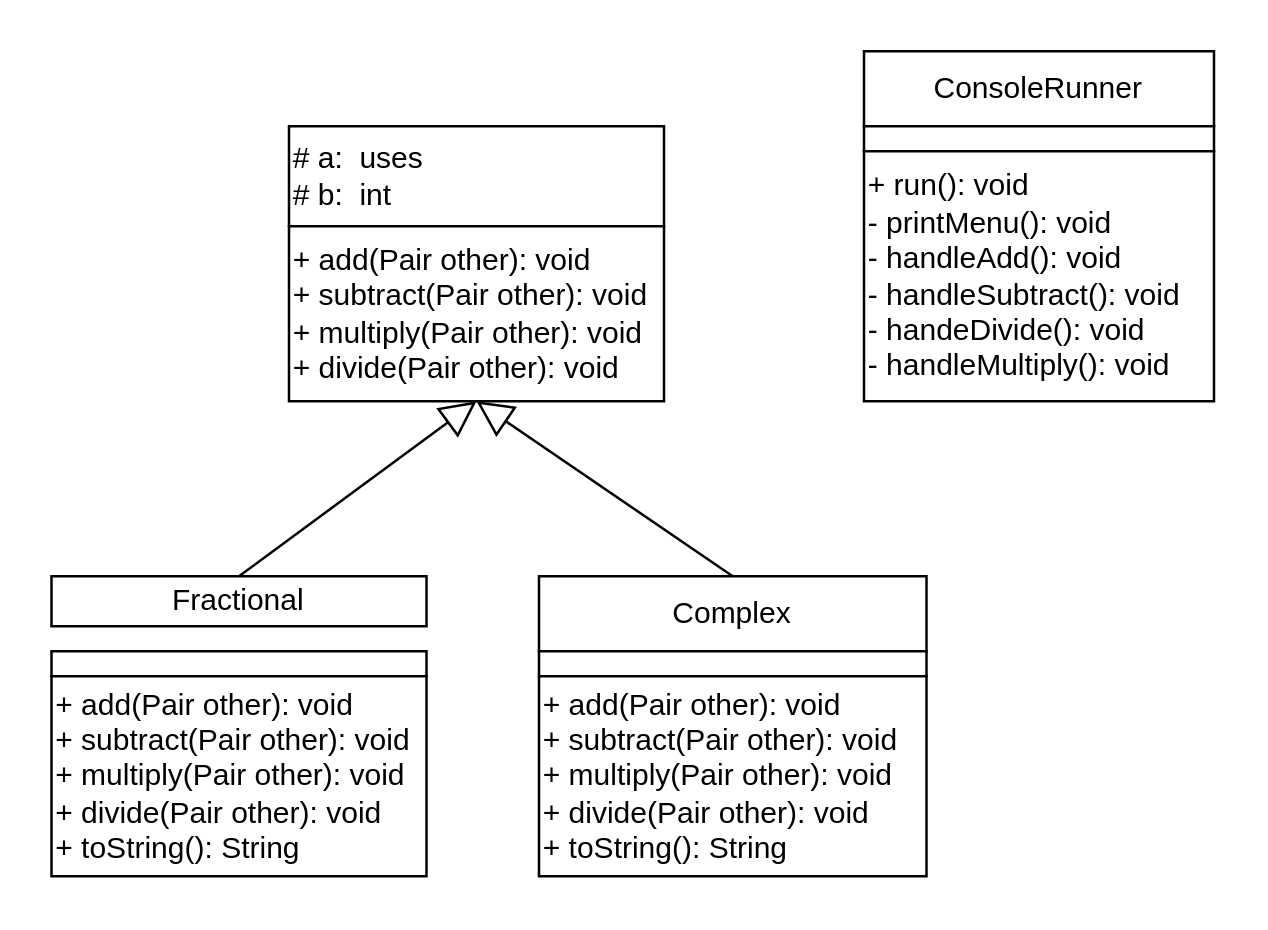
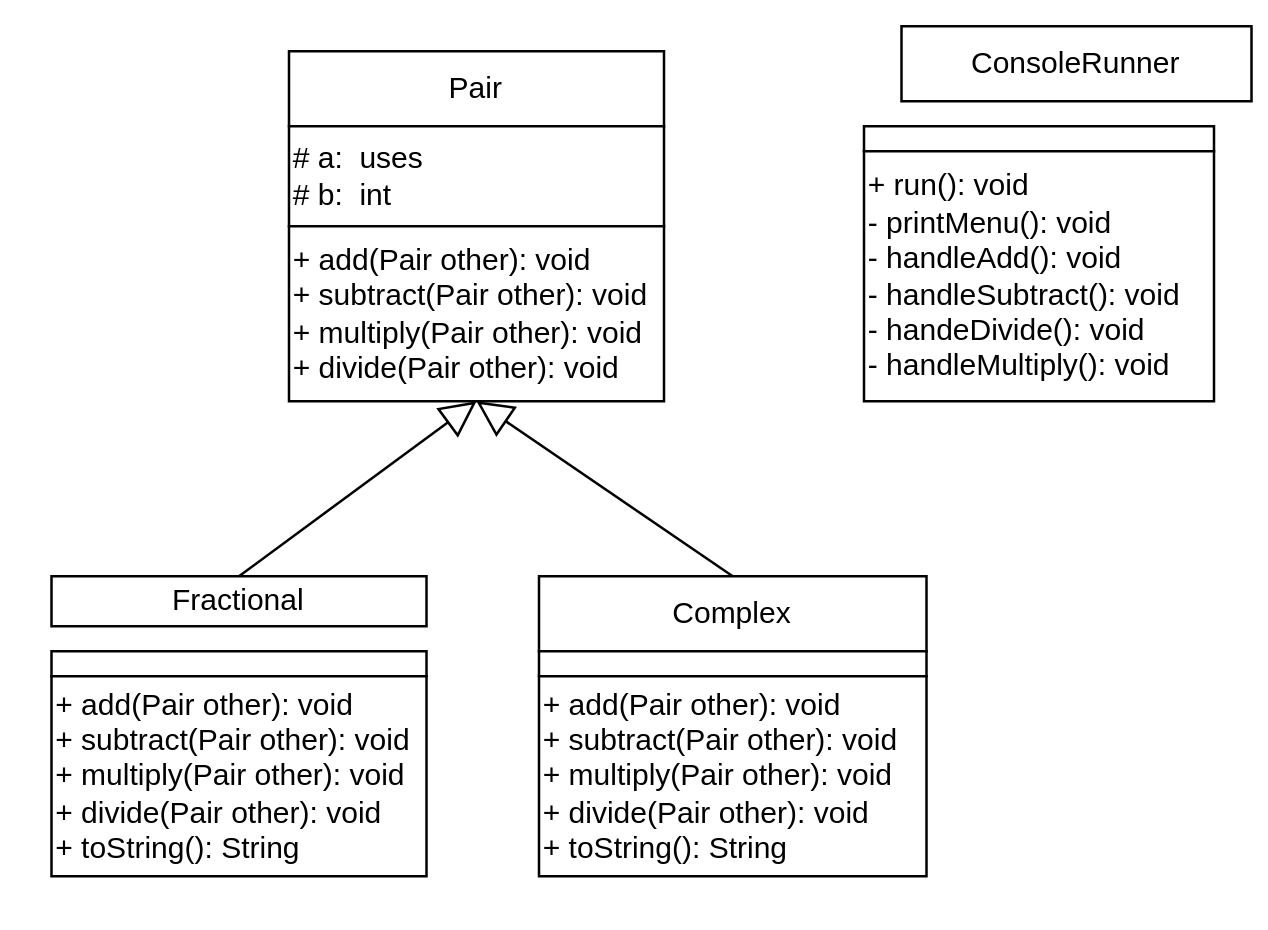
+ <mxCell id="2" value="Pair" style="rounded=0;whiteSpace=wrap;html=1;" vertex="1" parent="1"><mxGeometry x="115" y="20" width="150" height="30" as="geometry" /></mxCell>
- <mxCell id="13" value="ConsoleRunner" style="rounded=0;whiteSpace=wrap;html=1;" vertex="1" parent="1"><mxGeometry x="345" y="20" width="140" height="30" as="geometry" /></mxCell>
+ <mxCell id="13" value="ConsoleRunner" style="rounded=0;whiteSpace=wrap;html=1;" vertex="1" parent="1"><mxGeometry x="360" y="10" width="140" height="30" as="geometry" /></mxCell>
